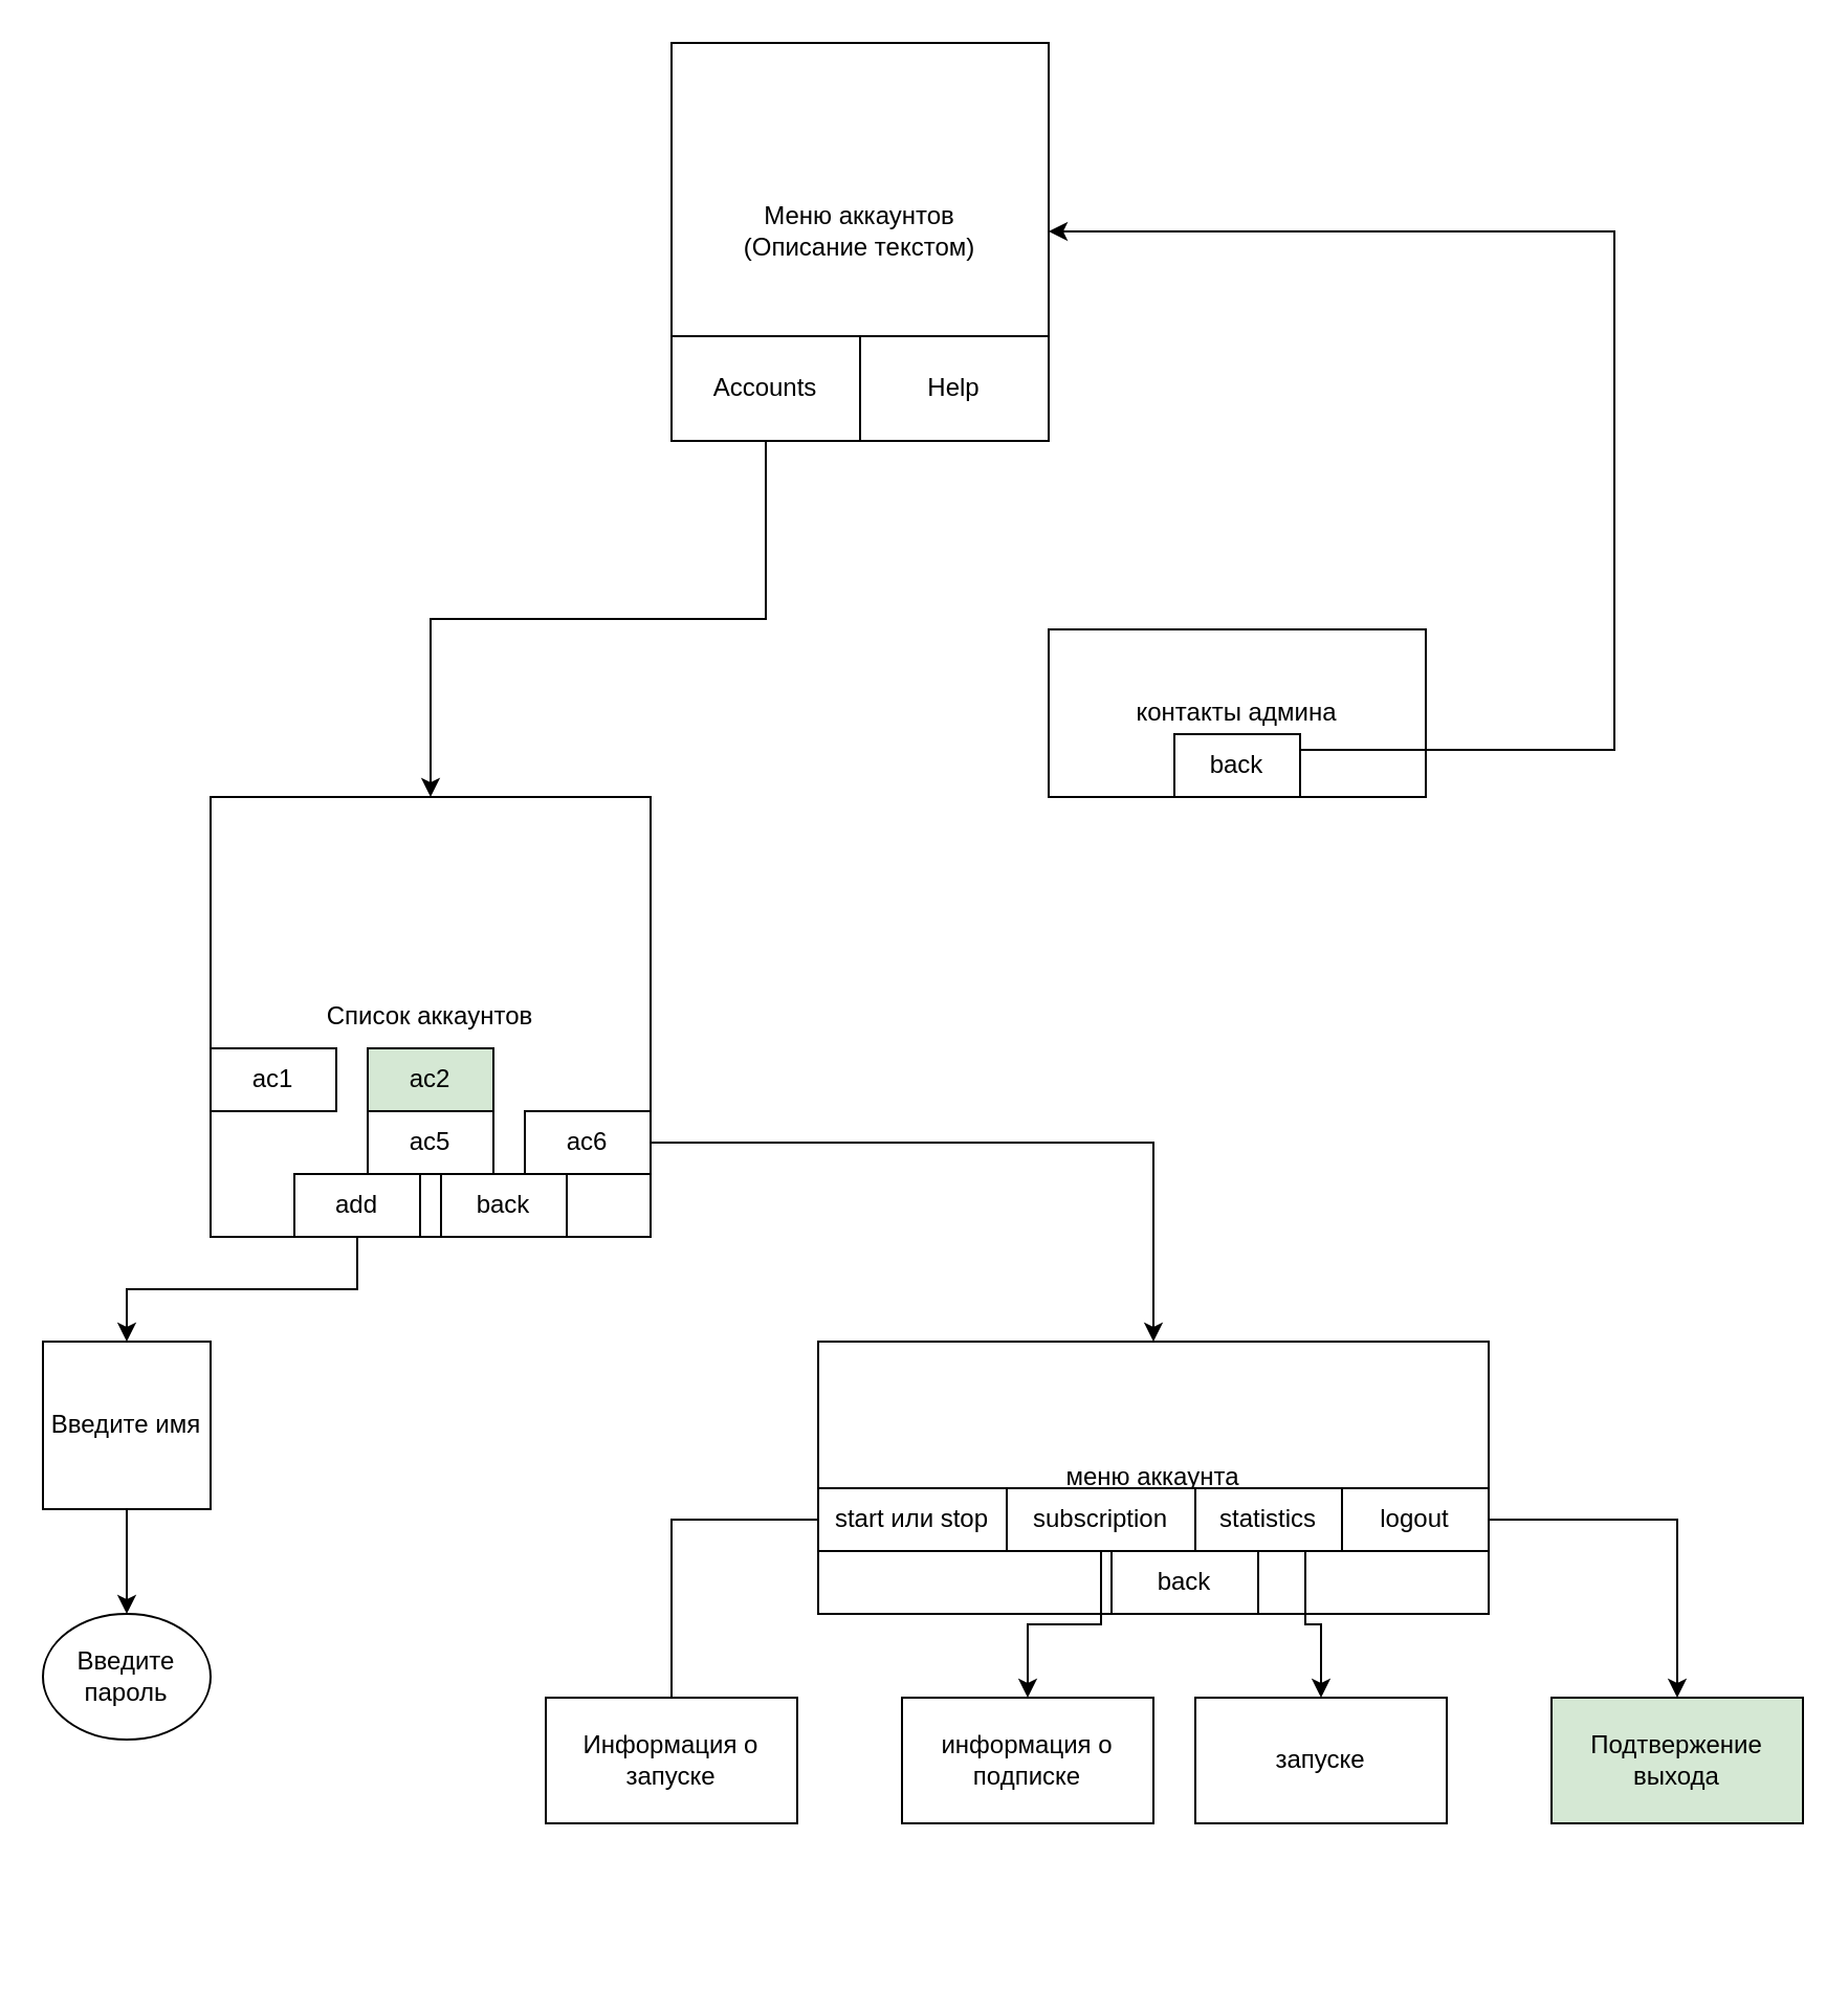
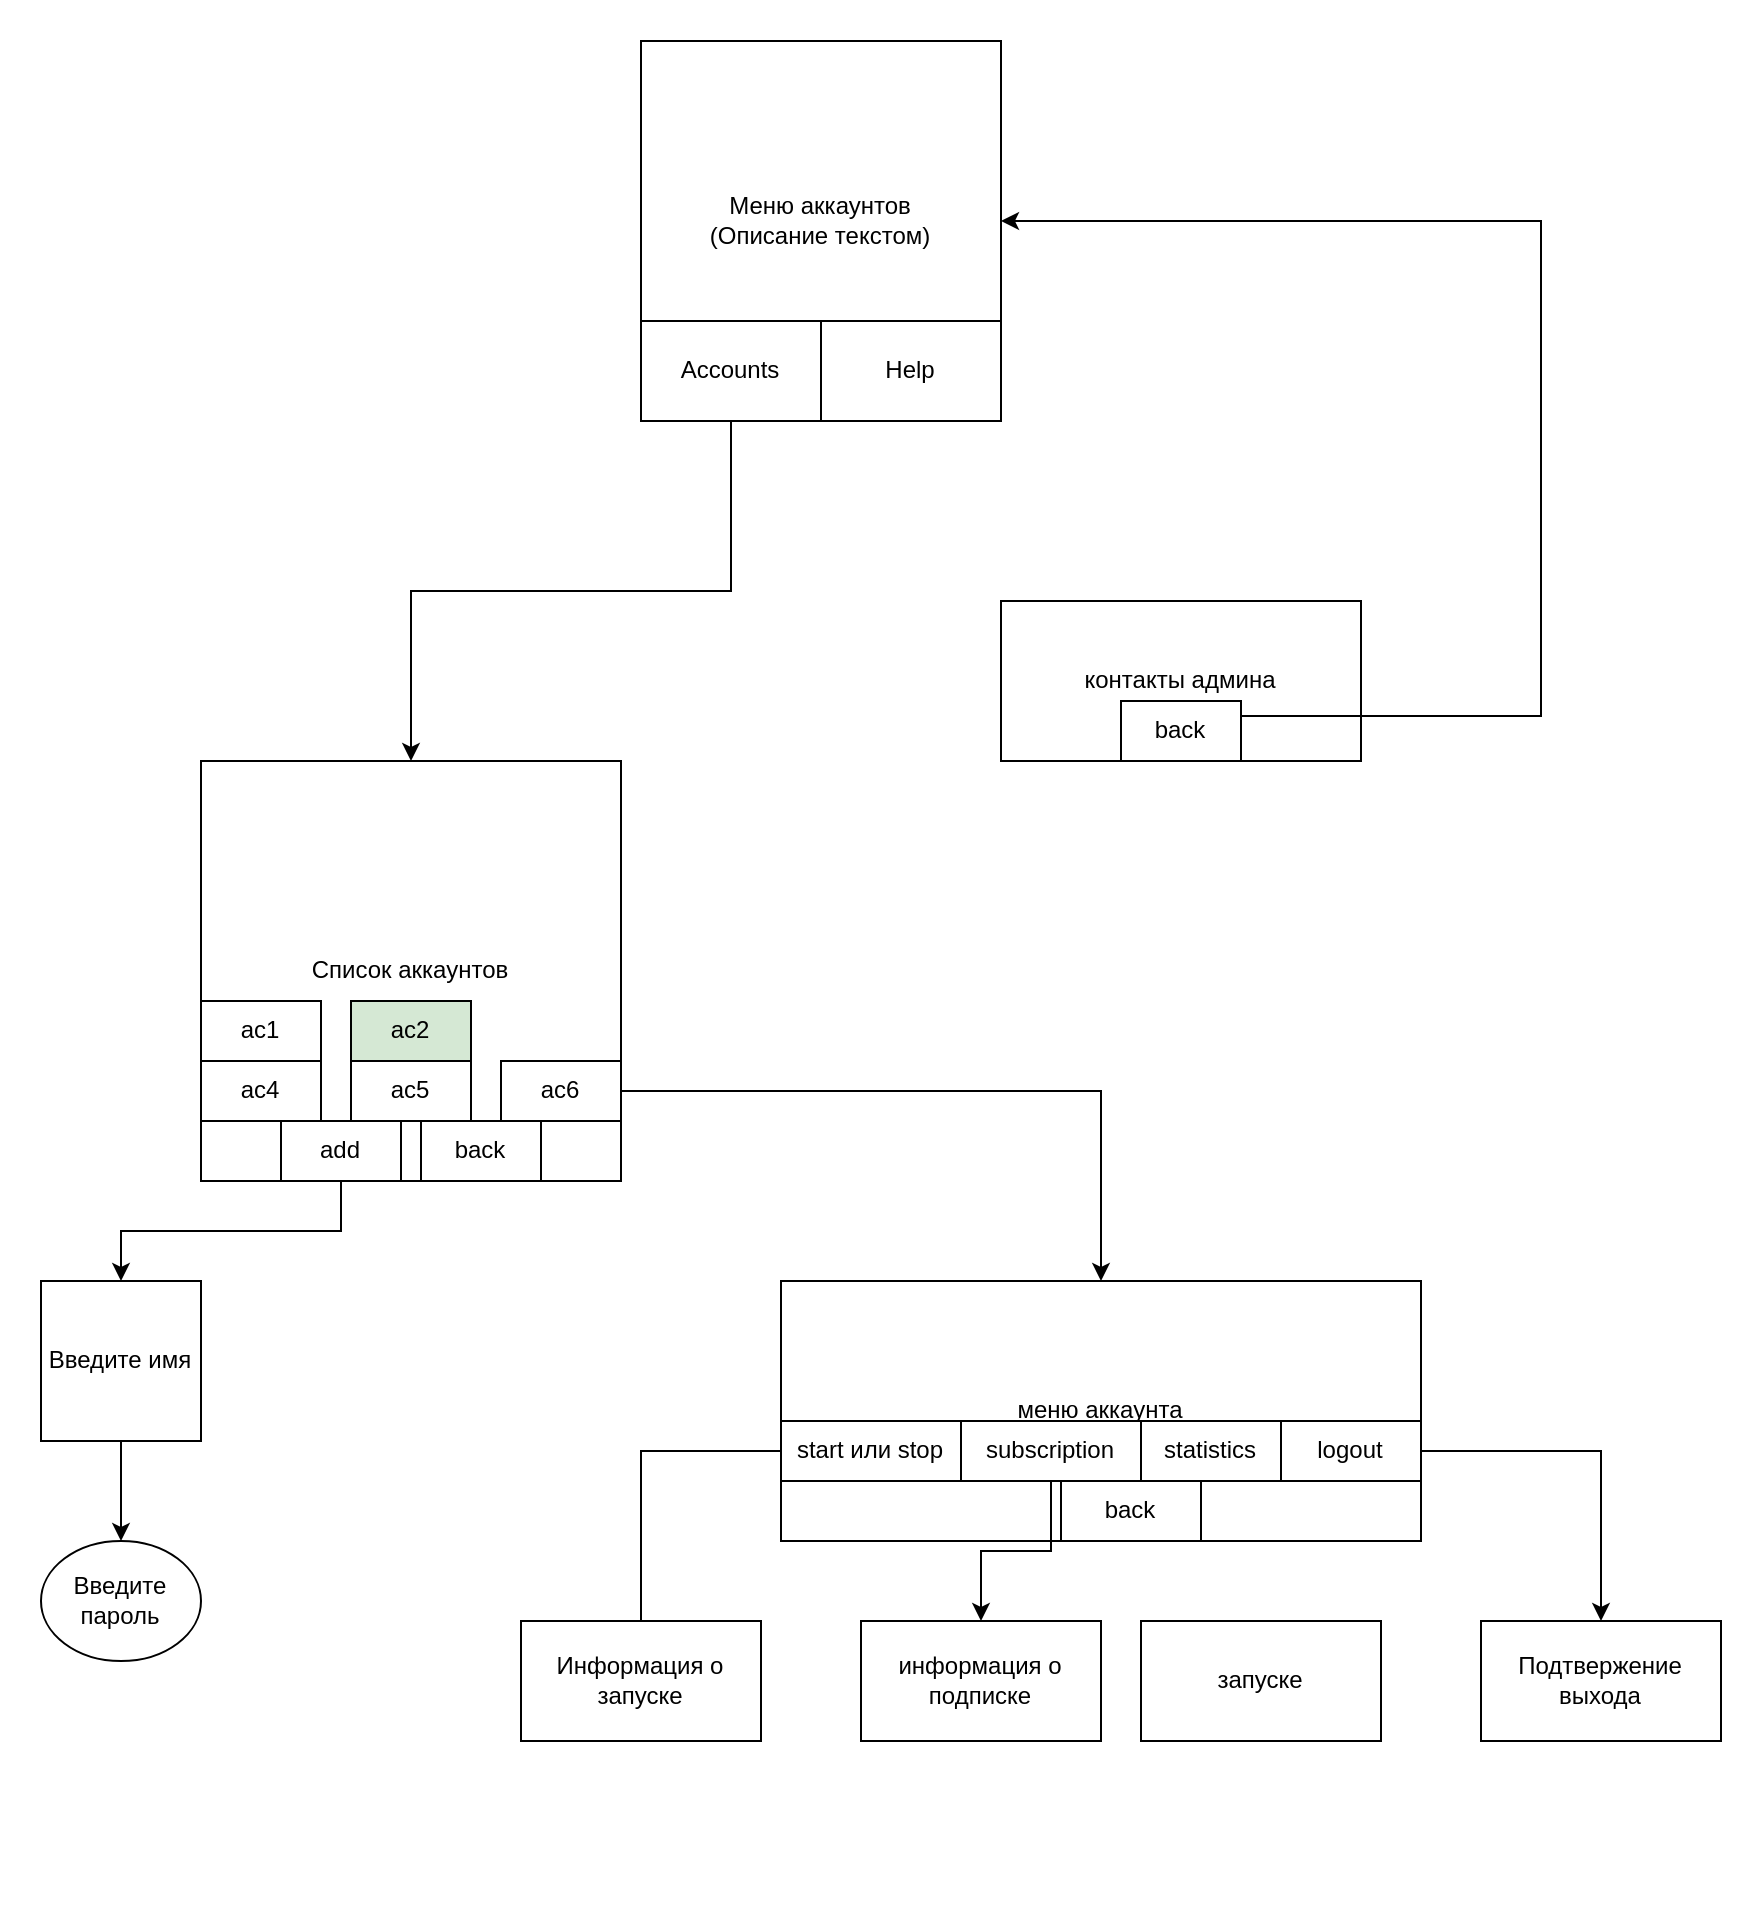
+ <mxCell id="8" value="ac4" style="rounded=0;whiteSpace=wrap;html=1;" vertex="1" parent="1"><mxGeometry x="100" y="530" width="60" height="30" as="geometry" /></mxCell>
- <mxCell id="26" style="edgeStyle=orthogonalEdgeStyle;rounded=0;orthogonalLoop=1;jettySize=auto;html=1;exitX=0.75;exitY=1;exitDx=0;exitDy=0;" edge="1" parent="1" source="27" target="33"><mxGeometry relative="1" as="geometry" /></mxCell>
- <mxCell id="34" value="Подтвержение выхода" style="rounded=0;whiteSpace=wrap;html=1;fillColor=#d5e8d4;" vertex="1" parent="1"><mxGeometry x="740" y="810" width="120" height="60" as="geometry" /></mxCell>
+ <mxCell id="34" value="Подтвержение выхода" style="rounded=0;whiteSpace=wrap;html=1;" vertex="1" parent="1"><mxGeometry x="740" y="810" width="120" height="60" as="geometry" /></mxCell>
